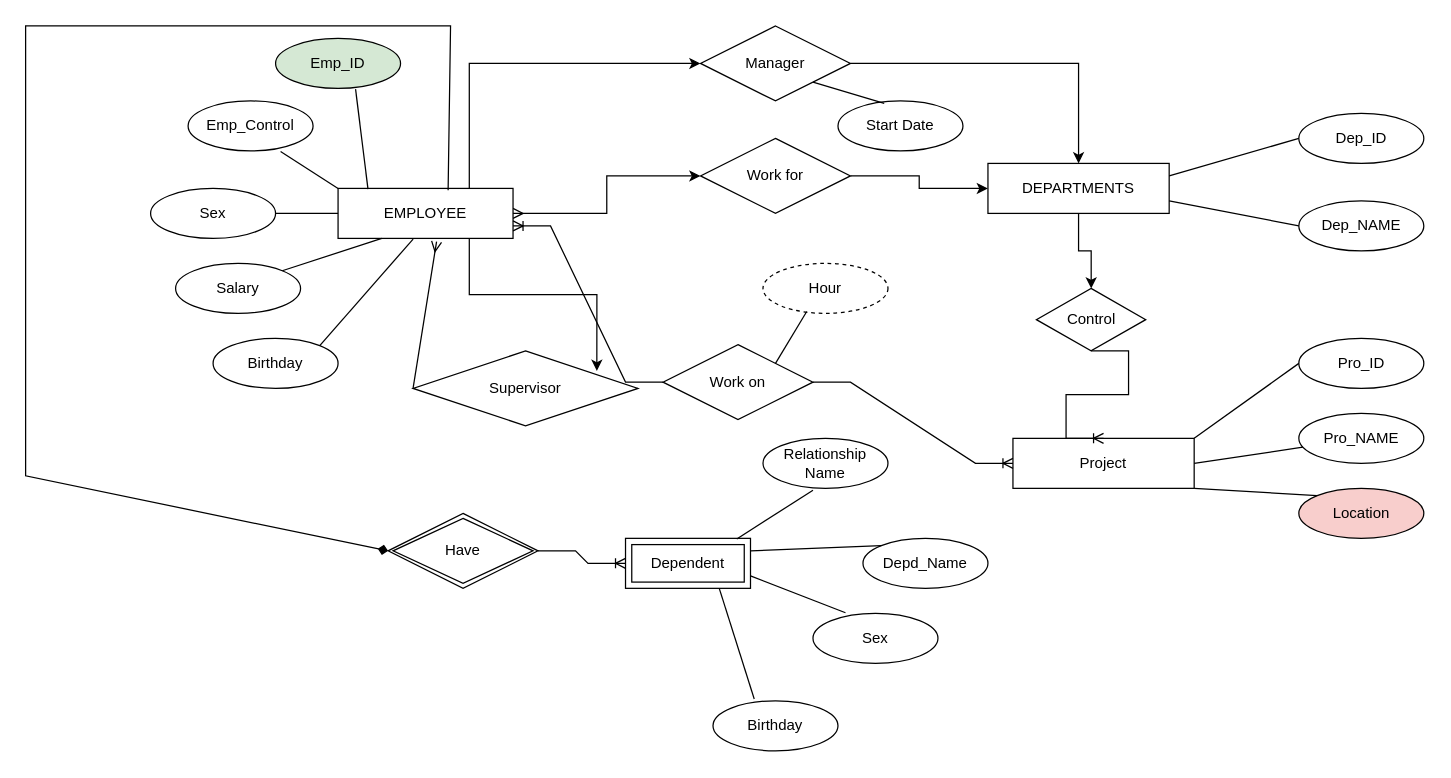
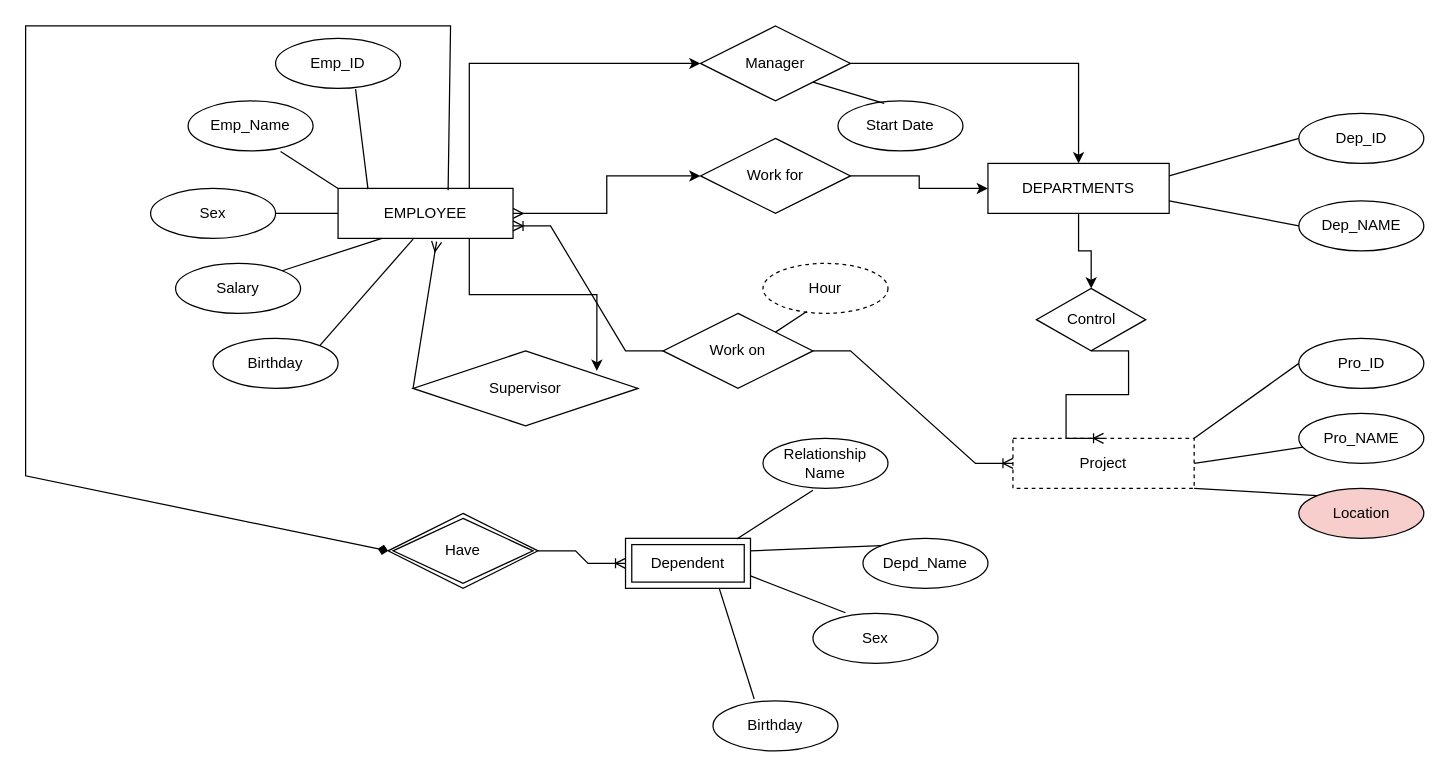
- <mxCell id="19" value="Emp_ID" style="ellipse;whiteSpace=wrap;html=1;align=center;fontStyle=0;fillColor=#d5e8d4;" parent="1" vertex="1"><mxGeometry x="220" y="30" width="100" height="40" as="geometry" /></mxCell>
+ <mxCell id="19" value="Emp_ID" style="ellipse;whiteSpace=wrap;html=1;align=center;fontStyle=0" parent="1" vertex="1"><mxGeometry x="220" y="30" width="100" height="40" as="geometry" /></mxCell>
- <mxCell id="22" value="Emp_Control" style="ellipse;whiteSpace=wrap;html=1;align=center;fontStyle=0" parent="1" vertex="1"><mxGeometry x="150" y="80" width="100" height="40" as="geometry" /></mxCell>
+ <mxCell id="22" value="Emp_Name" style="ellipse;whiteSpace=wrap;html=1;align=center;fontStyle=0" parent="1" vertex="1"><mxGeometry x="150" y="80" width="100" height="40" as="geometry" /></mxCell>
- <mxCell id="29" value="Work on" style="shape=rhombus;perimeter=rhombusPerimeter;whiteSpace=wrap;html=1;align=center;strokeColor=default;verticalAlign=middle;fontFamily=Helvetica;fontSize=12;fontColor=default;fillColor=default;fontStyle=0" parent="1" vertex="1"><mxGeometry x="530" y="275" width="120" height="60" as="geometry" /></mxCell>
+ <mxCell id="29" value="Work on" style="shape=rhombus;perimeter=rhombusPerimeter;whiteSpace=wrap;html=1;align=center;strokeColor=default;verticalAlign=middle;fontFamily=Helvetica;fontSize=12;fontColor=default;fillColor=default;fontStyle=0" parent="1" vertex="1"><mxGeometry x="530" y="250" width="120" height="60" as="geometry" /></mxCell>
- <mxCell id="12" value="Project" style="whiteSpace=wrap;html=1;align=center;fontStyle=0" parent="1" vertex="1"><mxGeometry x="810" y="350" width="145" height="40" as="geometry" /></mxCell>
+ <mxCell id="12" value="Project" style="whiteSpace=wrap;html=1;align=center;fontStyle=0;dashed=1;" parent="1" vertex="1"><mxGeometry x="810" y="350" width="145" height="40" as="geometry" /></mxCell>
